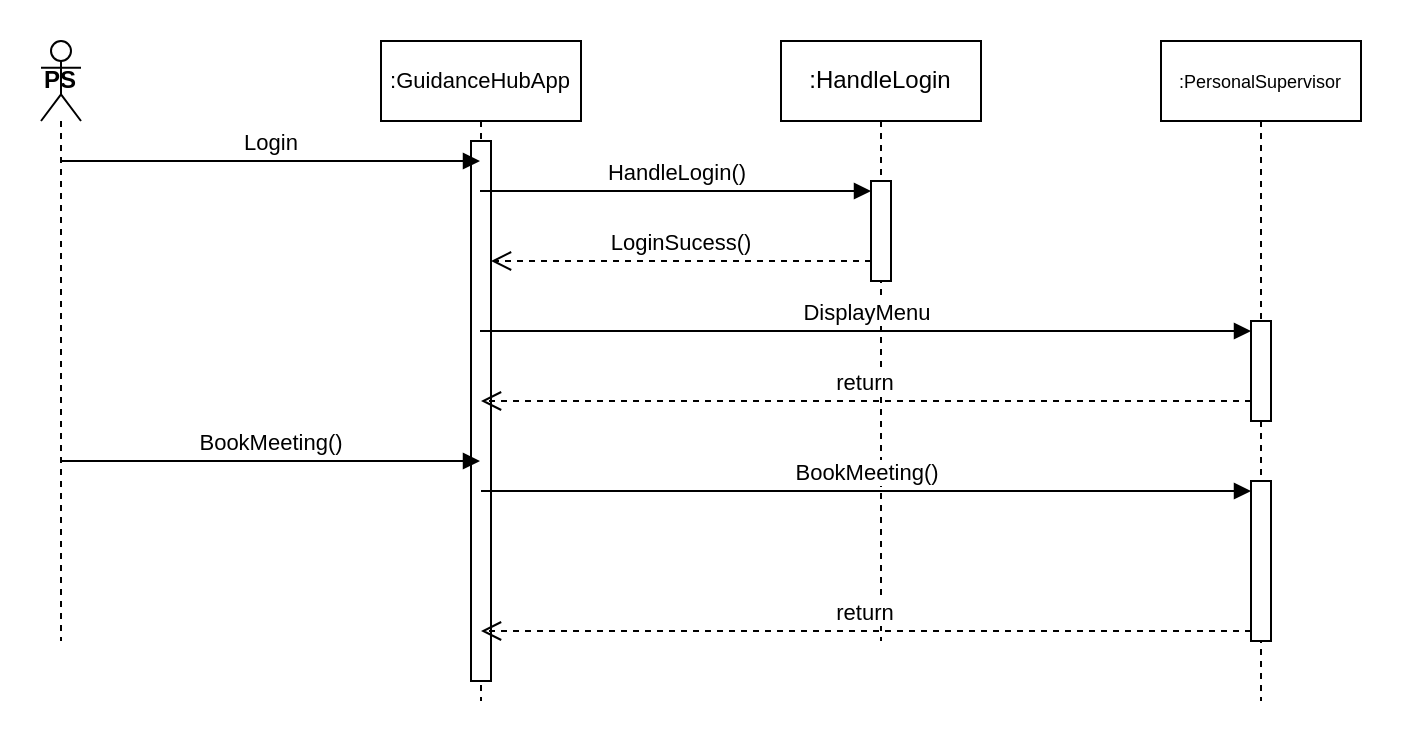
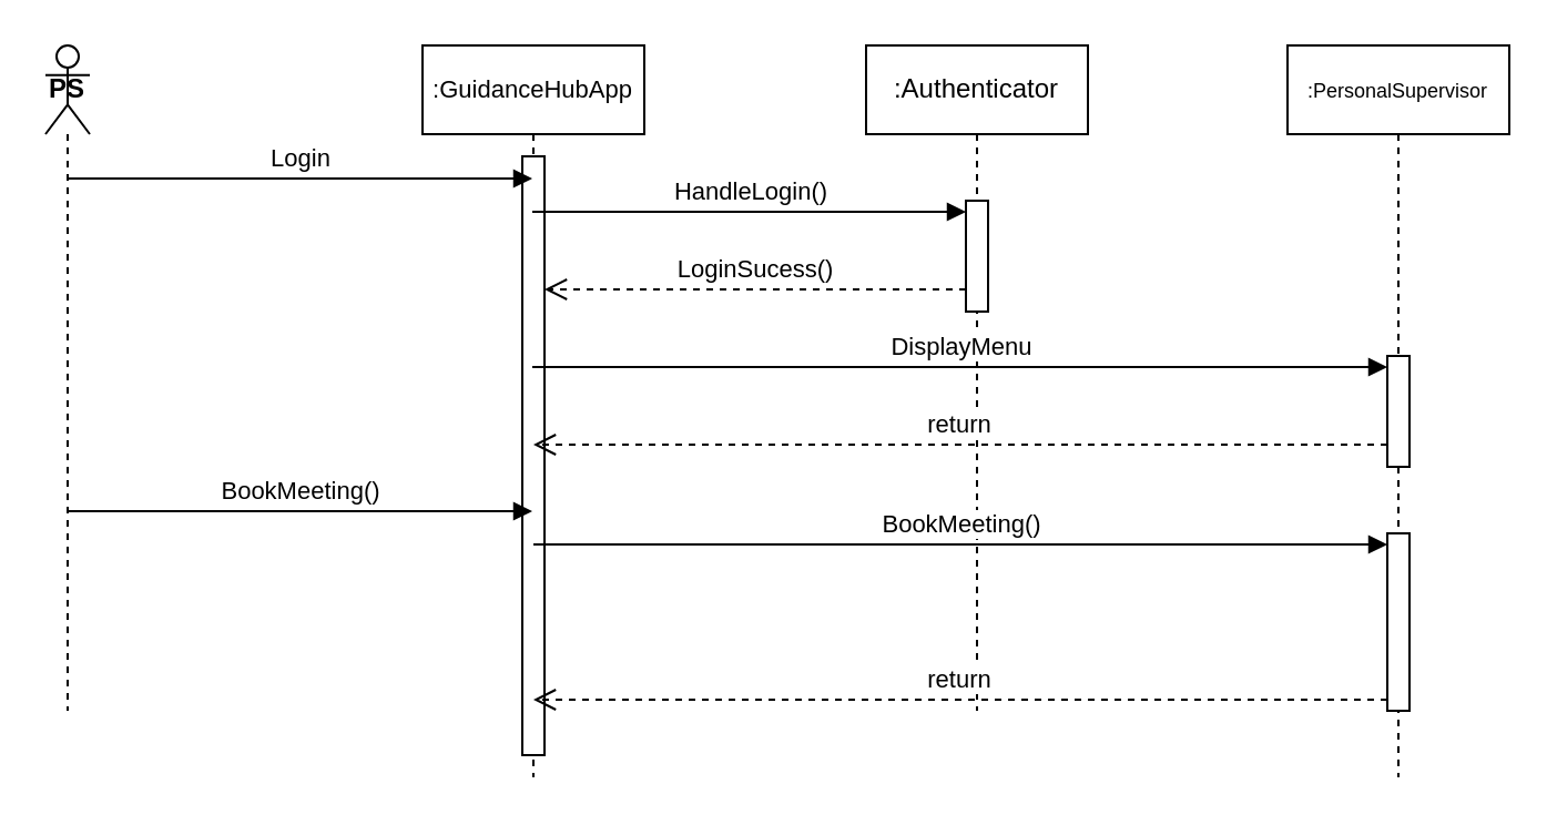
- <mxCell id="4" value=":HandleLogin" style="shape=umlLifeline;perimeter=lifelinePerimeter;whiteSpace=wrap;html=1;container=1;dropTarget=0;collapsible=0;recursiveResize=0;outlineConnect=0;portConstraint=eastwest;newEdgeStyle={&quot;curved&quot;:0,&quot;rounded&quot;:0};" vertex="1" parent="1"><mxGeometry x="390" y="20" width="100" height="300" as="geometry" /></mxCell>
+ <mxCell id="4" value=":Authenticator" style="shape=umlLifeline;perimeter=lifelinePerimeter;whiteSpace=wrap;html=1;container=1;dropTarget=0;collapsible=0;recursiveResize=0;outlineConnect=0;portConstraint=eastwest;newEdgeStyle={&quot;curved&quot;:0,&quot;rounded&quot;:0};" vertex="1" parent="1"><mxGeometry x="390" y="20" width="100" height="300" as="geometry" /></mxCell>
